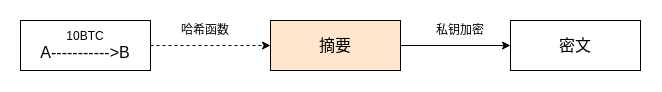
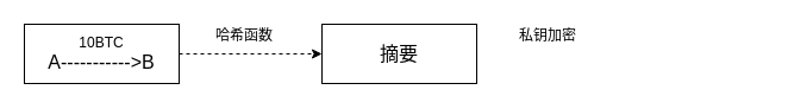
- <mxCell id="5" value="&lt;font style=&quot;font-size: 16px&quot;&gt;摘要&lt;/font&gt;" style="rounded=0;whiteSpace=wrap;html=1;fillColor=#ffe6cc;" vertex="1" parent="1"><mxGeometry x="270" y="20" width="130" height="50" as="geometry" /></mxCell>
+ <mxCell id="5" value="&lt;font style=&quot;font-size: 16px&quot;&gt;摘要&lt;/font&gt;" style="rounded=0;whiteSpace=wrap;html=1;" vertex="1" parent="1"><mxGeometry x="270" y="20" width="130" height="50" as="geometry" /></mxCell>
- <mxCell id="4" value="" style="edgeStyle=orthogonalEdgeStyle;rounded=0;orthogonalLoop=1;jettySize=auto;html=1;" edge="1" parent="1" source="5" target="7"><mxGeometry relative="1" as="geometry" /></mxCell>
- <mxCell id="7" value="&lt;font style=&quot;font-size: 16px&quot;&gt;密文&lt;/font&gt;" style="rounded=0;whiteSpace=wrap;html=1;" vertex="1" parent="1"><mxGeometry x="510" y="20" width="130" height="50" as="geometry" /></mxCell>
